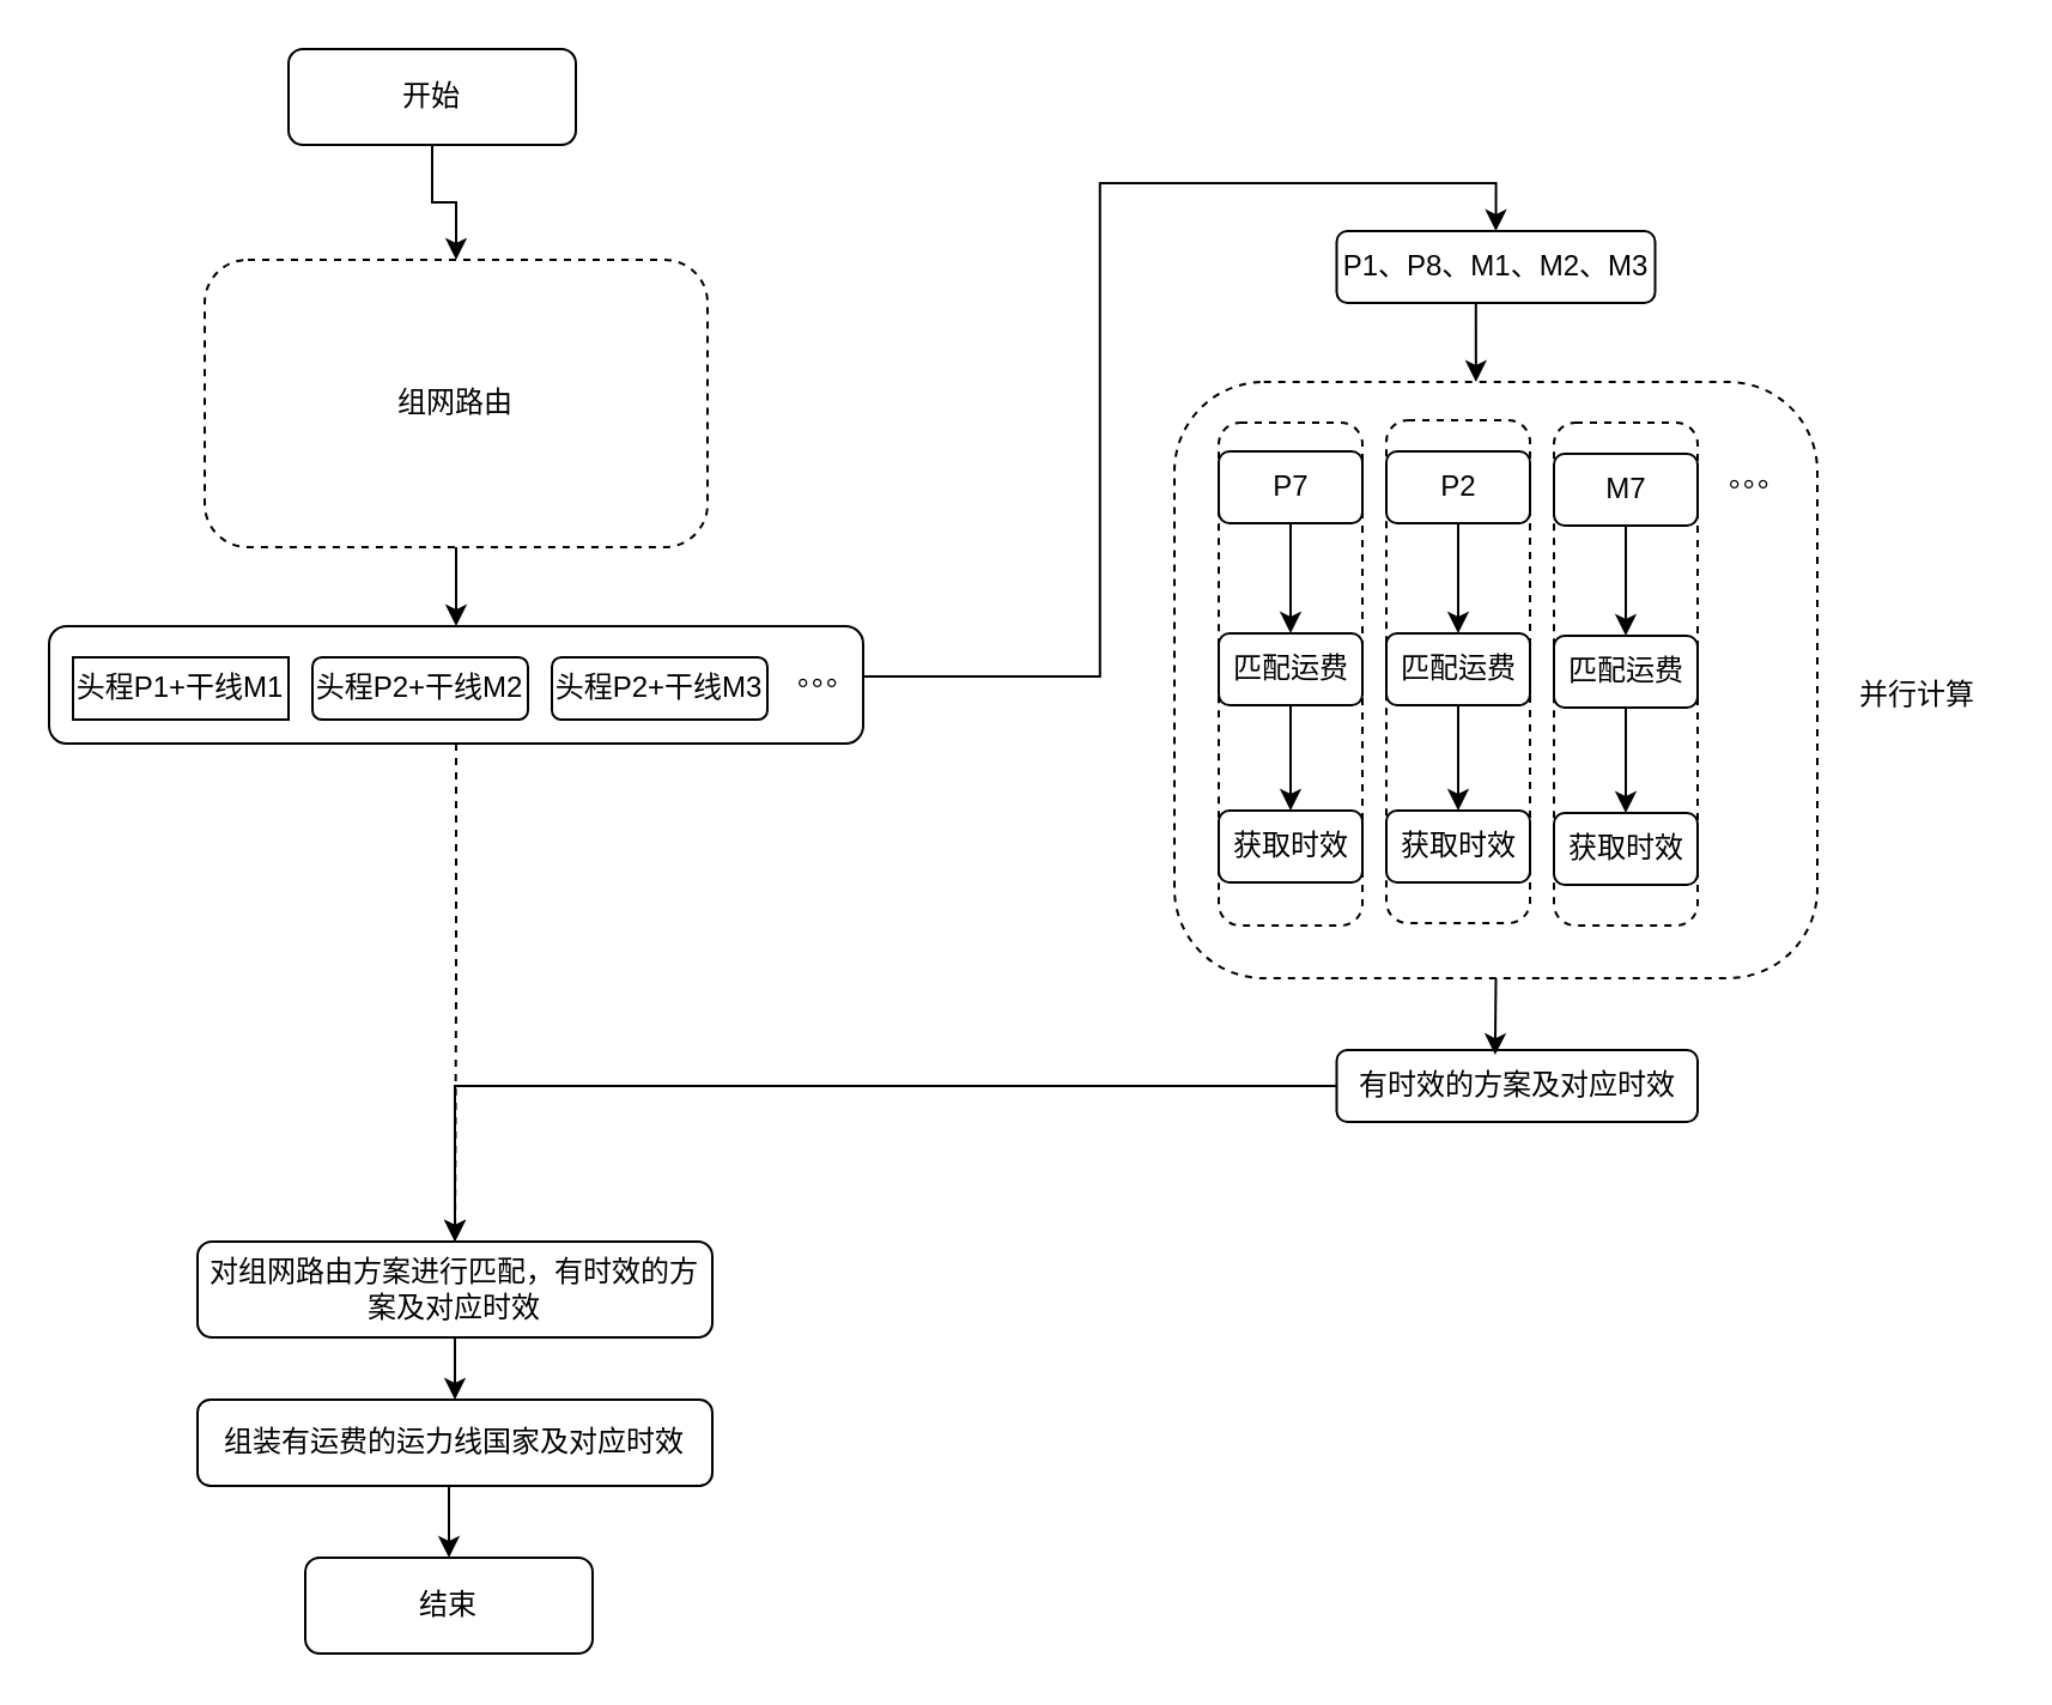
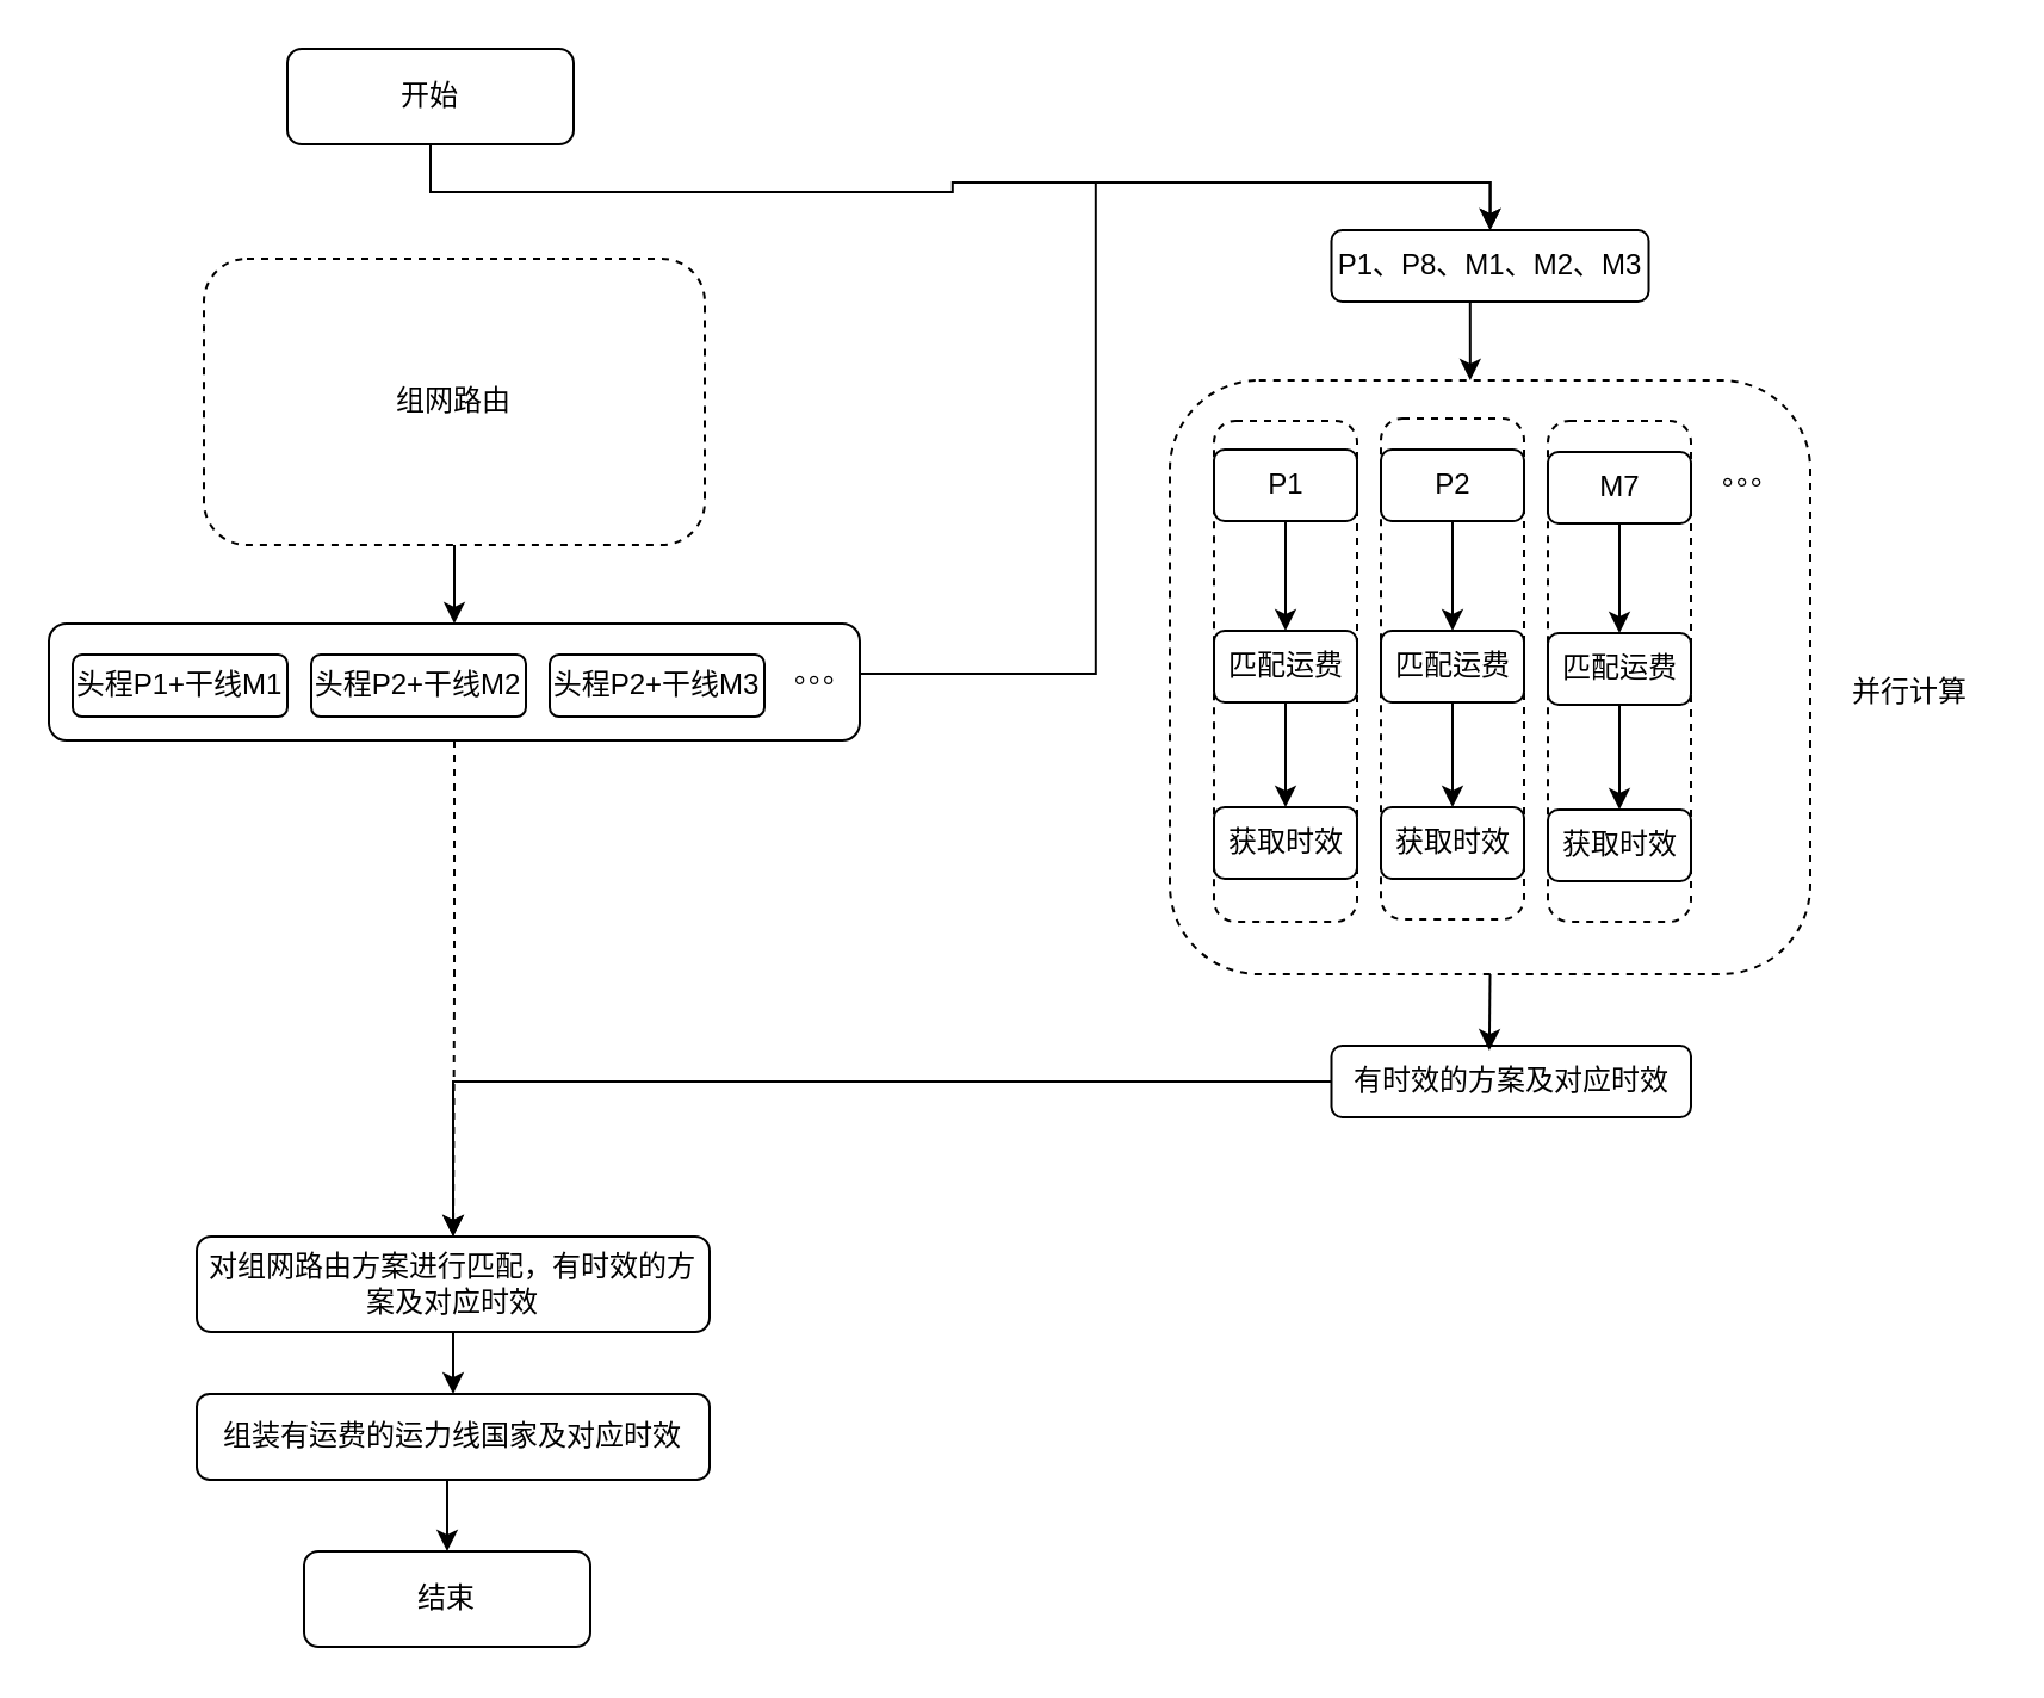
- <mxCell id="2" style="edgeStyle=orthogonalEdgeStyle;rounded=0;orthogonalLoop=1;jettySize=auto;html=1;exitX=0.5;exitY=1;exitDx=0;exitDy=0;entryX=0.5;entryY=0;entryDx=0;entryDy=0;" edge="1" parent="1" source="3" target="5"><mxGeometry relative="1" as="geometry" /></mxCell>
+ <mxCell id="2" style="edgeStyle=orthogonalEdgeStyle;rounded=0;orthogonalLoop=1;jettySize=auto;html=1;exitX=0.5;exitY=1;exitDx=0;exitDy=0;" edge="1" parent="1" source="3" target="18"><mxGeometry relative="1" as="geometry" /></mxCell>
- <mxCell id="20" value="P7" style="rounded=1;whiteSpace=wrap;html=1;fillColor=none;" vertex="1" parent="1"><mxGeometry x="508.5" y="188" width="60" height="30" as="geometry" /></mxCell>
+ <mxCell id="20" value="P1" style="rounded=1;whiteSpace=wrap;html=1;fillColor=none;" vertex="1" parent="1"><mxGeometry x="508.5" y="188" width="60" height="30" as="geometry" /></mxCell>
- <mxCell id="8" value="头程P1+干线M1" style="whiteSpace=wrap;html=1;fillColor=none;rounded=0;" vertex="1" parent="1"><mxGeometry x="30" y="274" width="90" height="26" as="geometry" /></mxCell>
+ <mxCell id="8" value="头程P1+干线M1" style="rounded=1;whiteSpace=wrap;html=1;fillColor=none;" vertex="1" parent="1"><mxGeometry x="30" y="274" width="90" height="26" as="geometry" /></mxCell>
